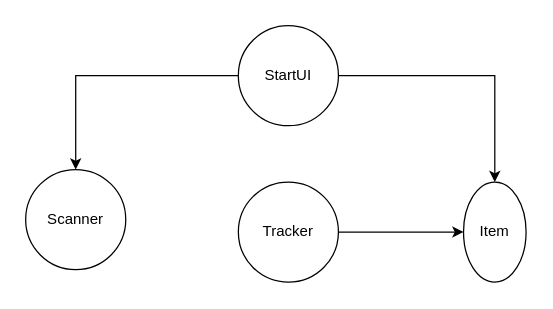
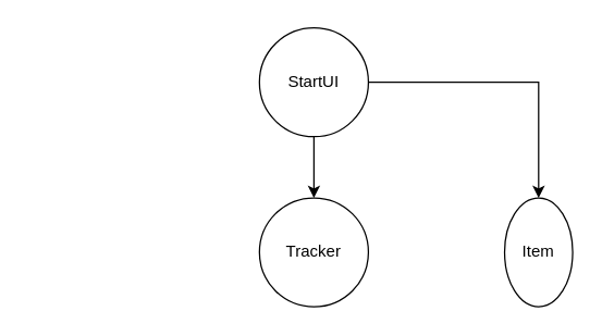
- <mxCell id="4" style="edgeStyle=orthogonalEdgeStyle;rounded=0;orthogonalLoop=1;jettySize=auto;html=1;entryX=0.5;entryY=0;entryDx=0;entryDy=0;" edge="1" parent="1" source="5" target="6"><mxGeometry relative="1" as="geometry" /></mxCell>
+ <mxCell id="2" style="edgeStyle=orthogonalEdgeStyle;rounded=0;orthogonalLoop=1;jettySize=auto;html=1;entryX=0.5;entryY=0;entryDx=0;entryDy=0;" edge="1" parent="1" source="5" target="8"><mxGeometry relative="1" as="geometry" /></mxCell>
- <mxCell id="6" value="Scanner" style="ellipse;whiteSpace=wrap;html=1;aspect=fixed;" vertex="1" parent="1"><mxGeometry x="20" y="135" width="80" height="80" as="geometry" /></mxCell>
- <mxCell id="7" style="edgeStyle=orthogonalEdgeStyle;rounded=0;orthogonalLoop=1;jettySize=auto;html=1;" edge="1" parent="1" source="8" target="9"><mxGeometry relative="1" as="geometry" /></mxCell>
